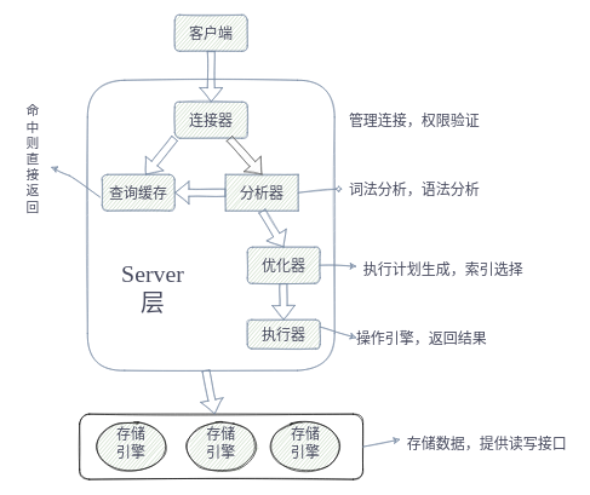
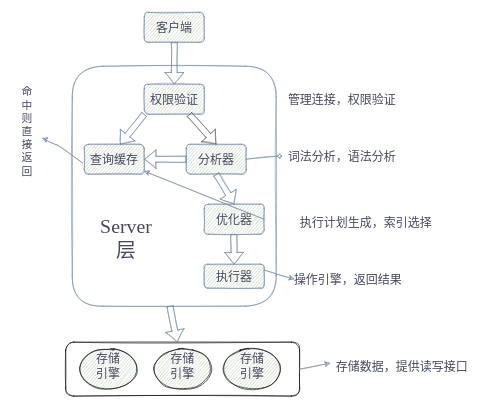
- <mxCell id="2" value="连接器" style="rounded=1;whiteSpace=wrap;html=1;shadow=0;fontSize=20;fillColor=#B2C9AB;strokeColor=#788AA3;fontFamily=Ma Shan Zheng;fontSource=https%3A%2F%2Ffonts.googleapis.com%2Fcss%3Ffamily%3DMa%2BShan%2BZheng;fontColor=#46495D;sketch=1;" vertex="1" parent="1"><mxGeometry x="240" y="140" width="100" height="50" as="geometry" /></mxCell>
+ <mxCell id="2" value="权限验证" style="rounded=1;whiteSpace=wrap;html=1;shadow=0;fontSize=20;fillColor=#B2C9AB;strokeColor=#788AA3;fontFamily=Ma Shan Zheng;fontSource=https%3A%2F%2Ffonts.googleapis.com%2Fcss%3Ffamily%3DMa%2BShan%2BZheng;fontColor=#46495D;sketch=1;" vertex="1" parent="1"><mxGeometry x="240" y="140" width="100" height="50" as="geometry" /></mxCell>
- <mxCell id="4" value="分析器" style="whiteSpace=wrap;html=1;shadow=0;fontSize=20;fillColor=#B2C9AB;strokeColor=#788AA3;fontFamily=Ma Shan Zheng;fontSource=https%3A%2F%2Ffonts.googleapis.com%2Fcss%3Ffamily%3DMa%2BShan%2BZheng;fontColor=#46495D;sketch=1;rounded=0;" vertex="1" parent="1"><mxGeometry x="310" y="240" width="100" height="50" as="geometry" /></mxCell>
+ <mxCell id="4" value="分析器" style="rounded=1;whiteSpace=wrap;html=1;shadow=0;fontSize=20;fillColor=#B2C9AB;strokeColor=#788AA3;fontFamily=Ma Shan Zheng;fontSource=https%3A%2F%2Ffonts.googleapis.com%2Fcss%3Ffamily%3DMa%2BShan%2BZheng;fontColor=#46495D;sketch=1;" vertex="1" parent="1"><mxGeometry x="310" y="240" width="100" height="50" as="geometry" /></mxCell>
- <mxCell id="23" value="" style="endArrow=classic;html=1;fontFamily=Ma Shan Zheng;fontSource=https%3A%2F%2Ffonts.googleapis.com%2Fcss%3Ffamily%3DMa%2BShan%2BZheng;fontSize=20;fontColor=#46495D;strokeColor=#788AA3;fillColor=#B2C9AB;exitX=1;exitY=0.5;exitDx=0;exitDy=0;sketch=1;" edge="1" parent="1" source="5" target="20"><mxGeometry width="50" height="50" relative="1" as="geometry"><mxPoint x="280" y="380" as="sourcePoint" /><mxPoint x="330" y="330" as="targetPoint" /></mxGeometry></mxCell>
+ <mxCell id="23" value="" style="endArrow=classic;html=1;fontFamily=Ma Shan Zheng;fontSource=https%3A%2F%2Ffonts.googleapis.com%2Fcss%3Ffamily%3DMa%2BShan%2BZheng;fontSize=20;fontColor=#46495D;strokeColor=#788AA3;fillColor=#B2C9AB;exitX=1;exitY=0.5;exitDx=0;exitDy=0;sketch=1;" edge="1" parent="1" source="5" target="10"><mxGeometry width="50" height="50" relative="1" as="geometry"><mxPoint x="280" y="380" as="sourcePoint" /><mxPoint x="330" y="330" as="targetPoint" /></mxGeometry></mxCell>
